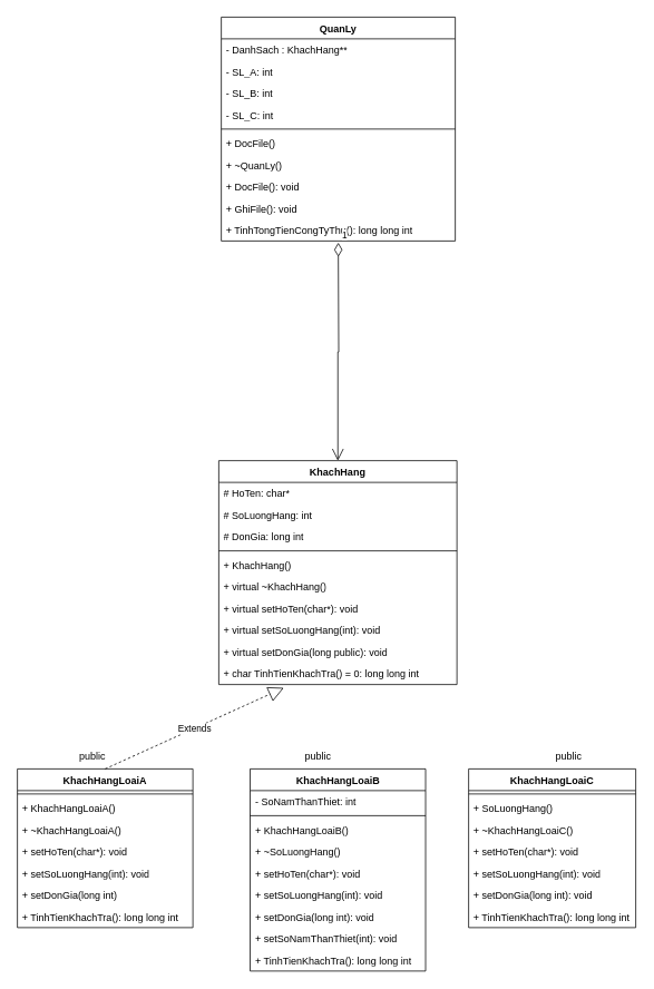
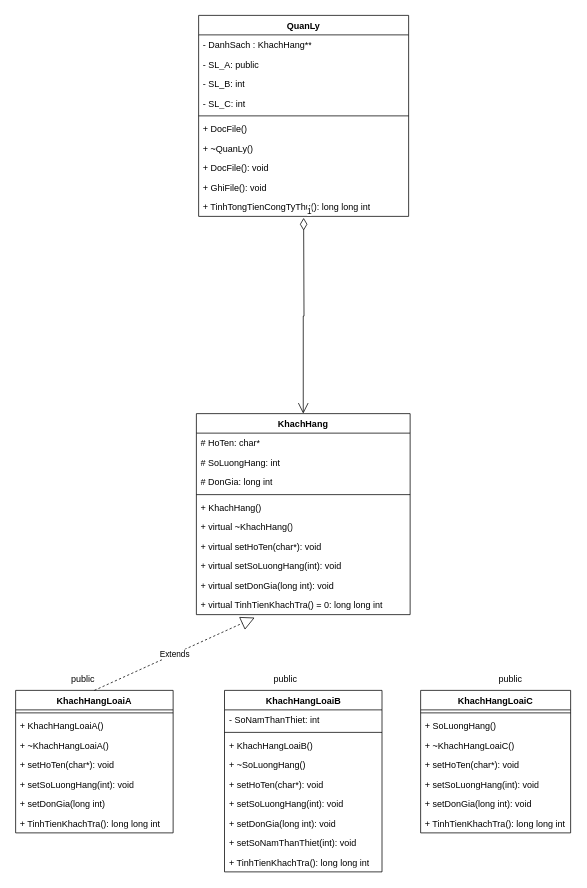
- <mxCell id="41" value="- SL_A: int" style="text;strokeColor=none;fillColor=none;align=left;verticalAlign=top;spacingLeft=4;spacingRight=4;overflow=hidden;rotatable=0;points=[[0,0.5],[1,0.5]];portConstraint=eastwest;whiteSpace=wrap;html=1;" vertex="1" parent="39"><mxGeometry y="52" width="280" height="26" as="geometry" /></mxCell>
+ <mxCell id="41" value="- SL_A: public" style="text;strokeColor=none;fillColor=none;align=left;verticalAlign=top;spacingLeft=4;spacingRight=4;overflow=hidden;rotatable=0;points=[[0,0.5],[1,0.5]];portConstraint=eastwest;whiteSpace=wrap;html=1;" vertex="1" parent="39"><mxGeometry y="52" width="280" height="26" as="geometry" /></mxCell>
- <mxCell id="11" value="+ virtual setDonGia(long public): void" style="text;strokeColor=none;fillColor=none;align=left;verticalAlign=top;spacingLeft=4;spacingRight=4;overflow=hidden;rotatable=0;points=[[0,0.5],[1,0.5]];portConstraint=eastwest;whiteSpace=wrap;html=1;" vertex="1" parent="2"><mxGeometry y="216" width="285" height="26" as="geometry" /></mxCell>
+ <mxCell id="11" value="+ virtual setDonGia(long int): void" style="text;strokeColor=none;fillColor=none;align=left;verticalAlign=top;spacingLeft=4;spacingRight=4;overflow=hidden;rotatable=0;points=[[0,0.5],[1,0.5]];portConstraint=eastwest;whiteSpace=wrap;html=1;" vertex="1" parent="2"><mxGeometry y="216" width="285" height="26" as="geometry" /></mxCell>
- <mxCell id="12" value="+ char TinhTienKhachTra() = 0: long long int" style="text;strokeColor=none;fillColor=none;align=left;verticalAlign=top;spacingLeft=4;spacingRight=4;overflow=hidden;rotatable=0;points=[[0,0.5],[1,0.5]];portConstraint=eastwest;whiteSpace=wrap;html=1;" vertex="1" parent="2"><mxGeometry y="242" width="285" height="26" as="geometry" /></mxCell>
+ <mxCell id="12" value="+ virtual TinhTienKhachTra() = 0: long long int" style="text;strokeColor=none;fillColor=none;align=left;verticalAlign=top;spacingLeft=4;spacingRight=4;overflow=hidden;rotatable=0;points=[[0,0.5],[1,0.5]];portConstraint=eastwest;whiteSpace=wrap;html=1;" vertex="1" parent="2"><mxGeometry y="242" width="285" height="26" as="geometry" /></mxCell>
